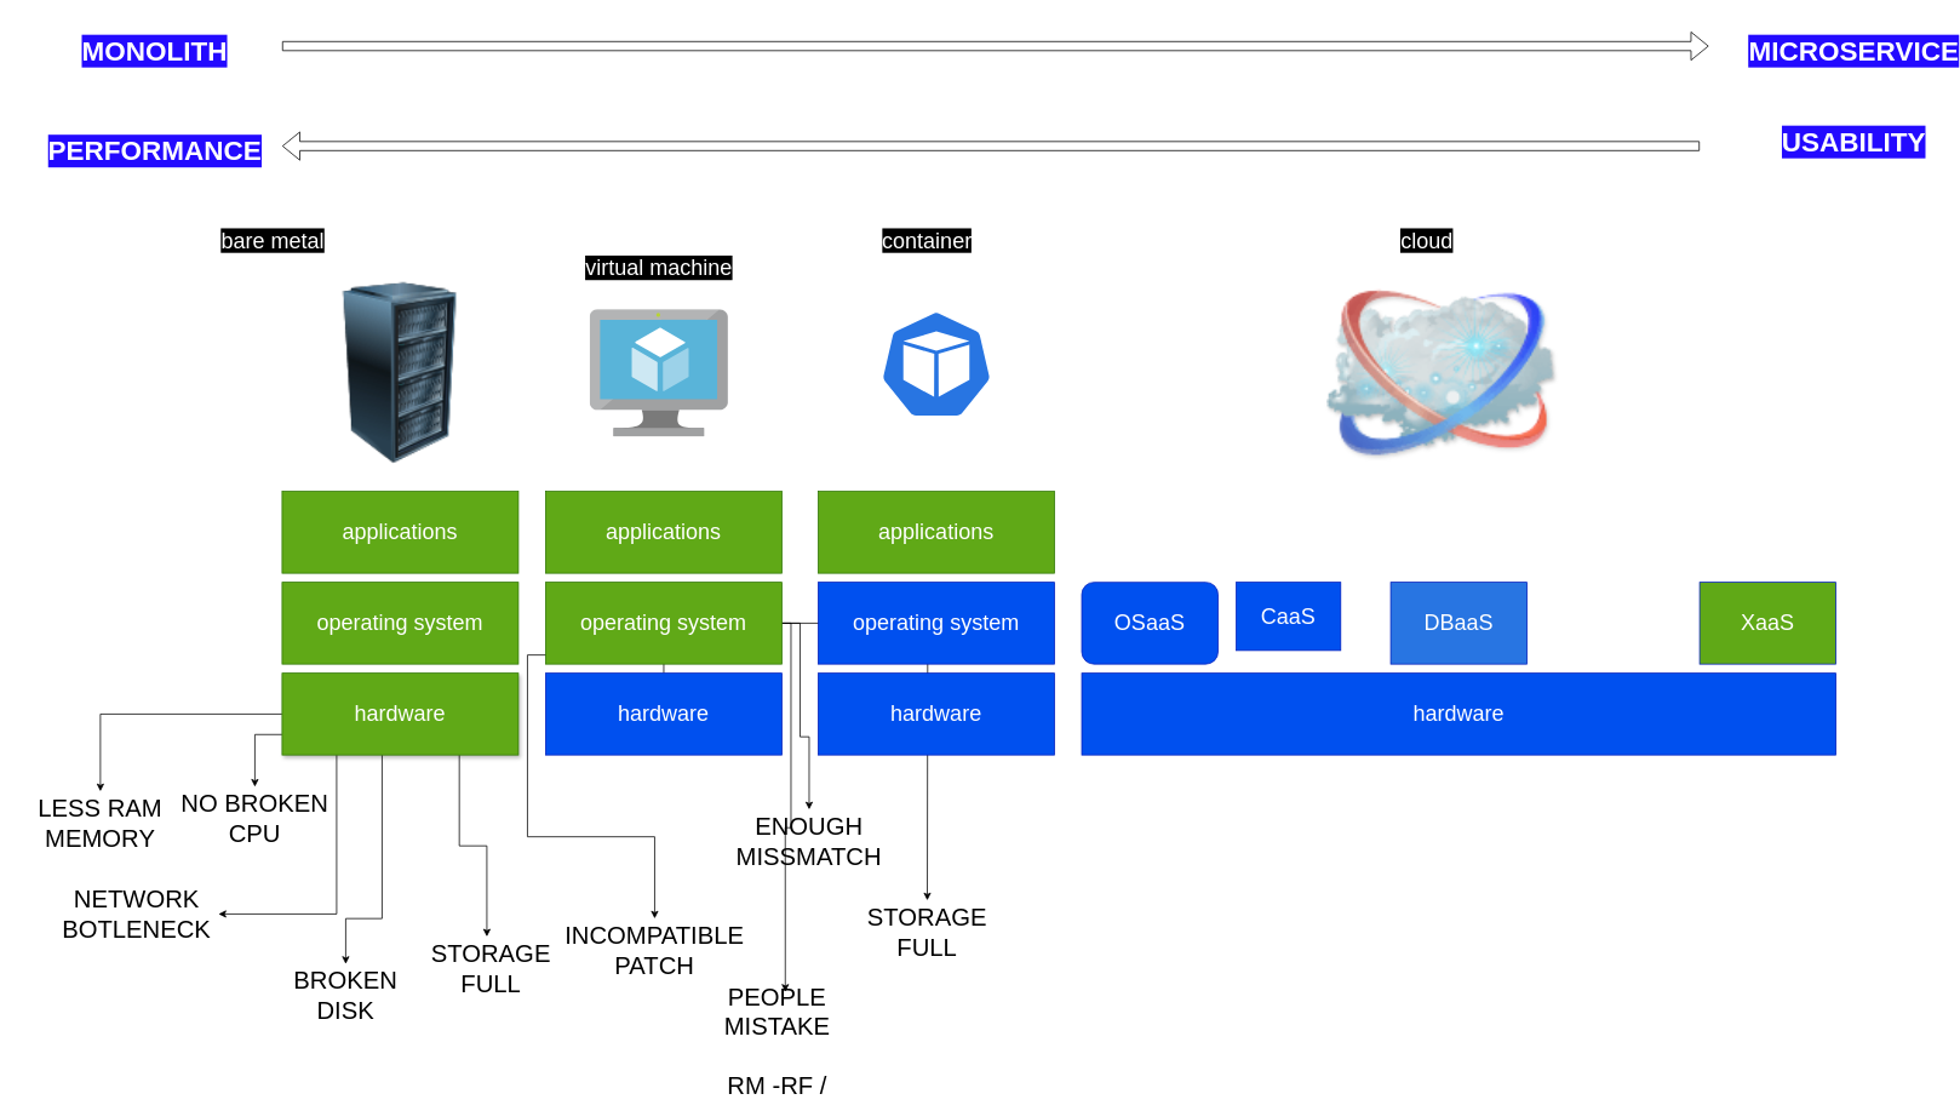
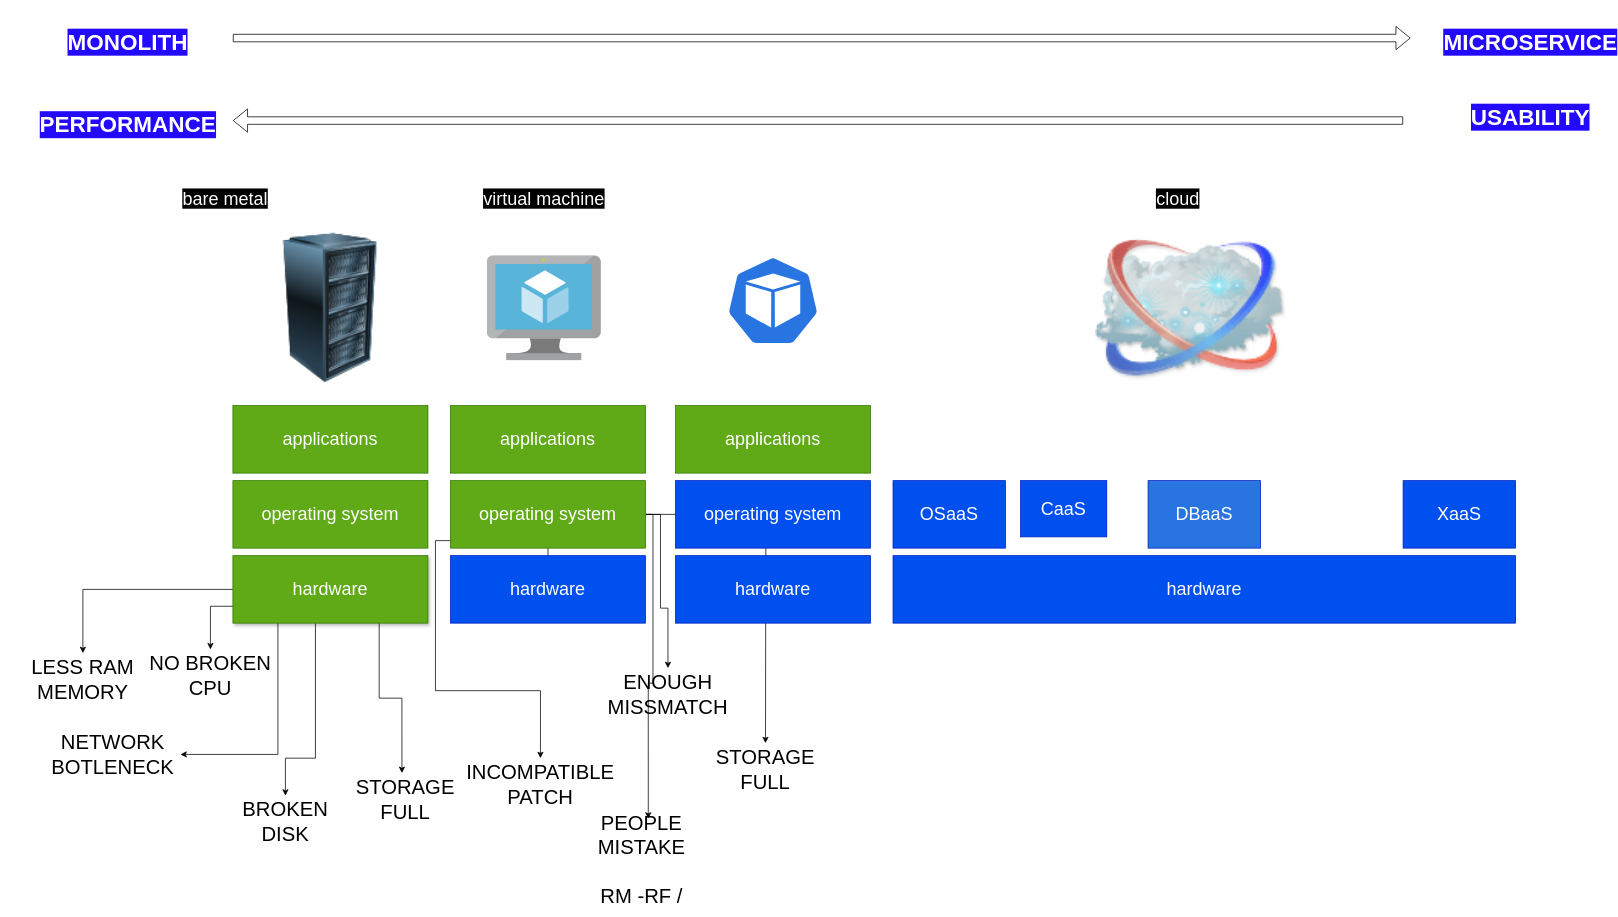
- <mxCell id="23" value="&lt;span style=&quot;background-color: rgb(0 , 0 , 0)&quot;&gt;&lt;font color=&quot;#ffffff&quot;&gt;container&lt;/font&gt;&lt;/span&gt;" style="text;html=1;strokeColor=none;fillColor=none;align=center;verticalAlign=middle;whiteSpace=wrap;rounded=0;fontSize=24;" parent="1" vertex="1"><mxGeometry x="930" y="240" width="180" height="50" as="geometry" /></mxCell>
- <mxCell id="22" value="&lt;span style=&quot;background-color: rgb(0 , 0 , 0)&quot;&gt;&lt;font color=&quot;#ffffff&quot;&gt;virtual machine&lt;/font&gt;&lt;/span&gt;" style="text;html=1;strokeColor=none;fillColor=none;align=center;verticalAlign=middle;whiteSpace=wrap;rounded=0;fontSize=24;" parent="1" vertex="1"><mxGeometry x="635" y="270" width="180" height="50" as="geometry" /></mxCell>
+ <mxCell id="22" value="&lt;span style=&quot;background-color: rgb(0 , 0 , 0)&quot;&gt;&lt;font color=&quot;#ffffff&quot;&gt;virtual machine&lt;/font&gt;&lt;/span&gt;" style="text;html=1;strokeColor=none;fillColor=none;align=center;verticalAlign=middle;whiteSpace=wrap;rounded=0;fontSize=24;" parent="1" vertex="1"><mxGeometry x="635" y="240" width="180" height="50" as="geometry" /></mxCell>
- <mxCell id="37" value="&lt;span style=&quot;font-size: 24px&quot;&gt;OSaaS&lt;/span&gt;" style="whiteSpace=wrap;html=1;fillColor=#0050ef;fontColor=#ffffff;strokeColor=#001DBC;rounded=1;" parent="1" vertex="1"><mxGeometry x="1190" y="640" width="150" height="90" as="geometry" /></mxCell>
+ <mxCell id="37" value="&lt;span style=&quot;font-size: 24px&quot;&gt;OSaaS&lt;/span&gt;" style="rounded=0;whiteSpace=wrap;html=1;fillColor=#0050ef;fontColor=#ffffff;strokeColor=#001DBC;" parent="1" vertex="1"><mxGeometry x="1190" y="640" width="150" height="90" as="geometry" /></mxCell>
- <mxCell id="40" value="&lt;span style=&quot;font-size: 24px&quot;&gt;XaaS&lt;/span&gt;" style="rounded=0;whiteSpace=wrap;html=1;fillColor=#60a917;fontColor=#ffffff;strokeColor=#001DBC;" parent="1" vertex="1"><mxGeometry x="1870" y="640" width="150" height="90" as="geometry" /></mxCell>
+ <mxCell id="40" value="&lt;span style=&quot;font-size: 24px&quot;&gt;XaaS&lt;/span&gt;" style="rounded=0;whiteSpace=wrap;html=1;fillColor=#0050ef;fontColor=#ffffff;strokeColor=#001DBC;" parent="1" vertex="1"><mxGeometry x="1870" y="640" width="150" height="90" as="geometry" /></mxCell>
